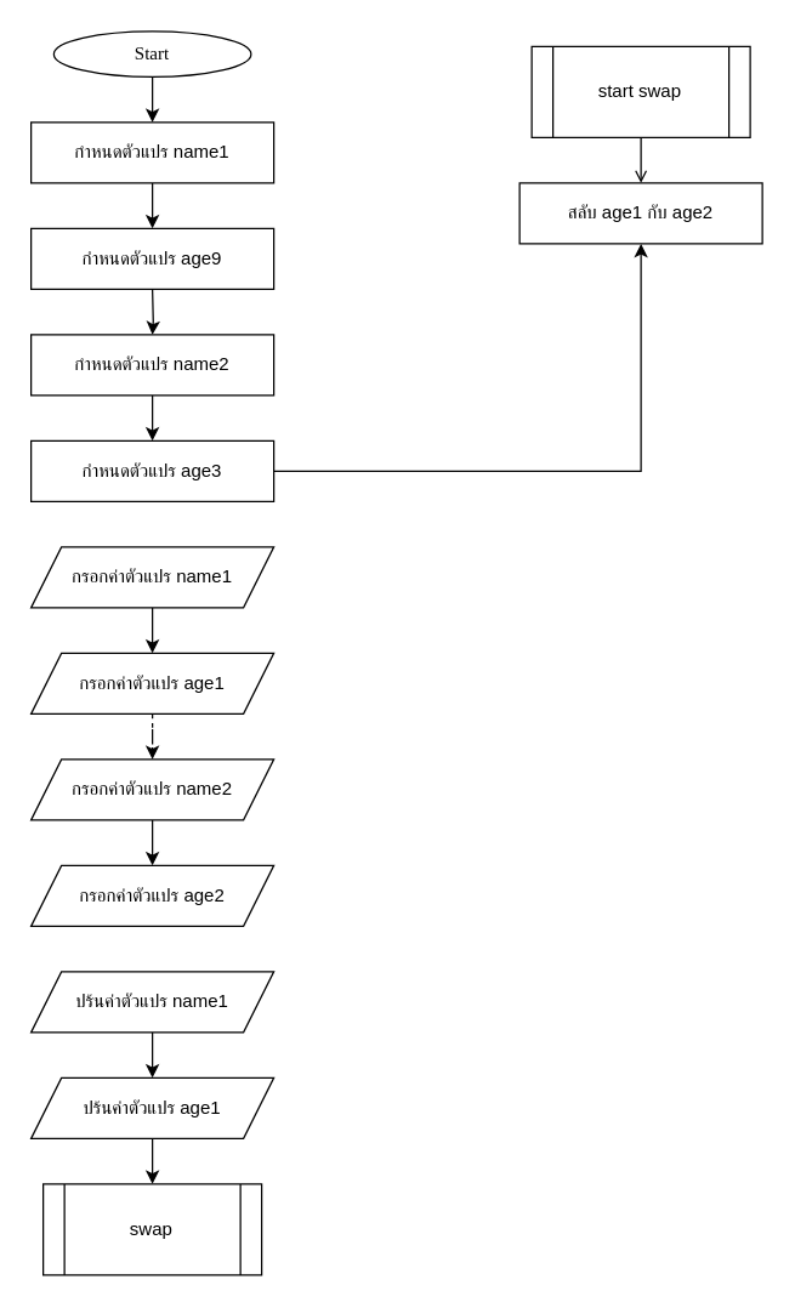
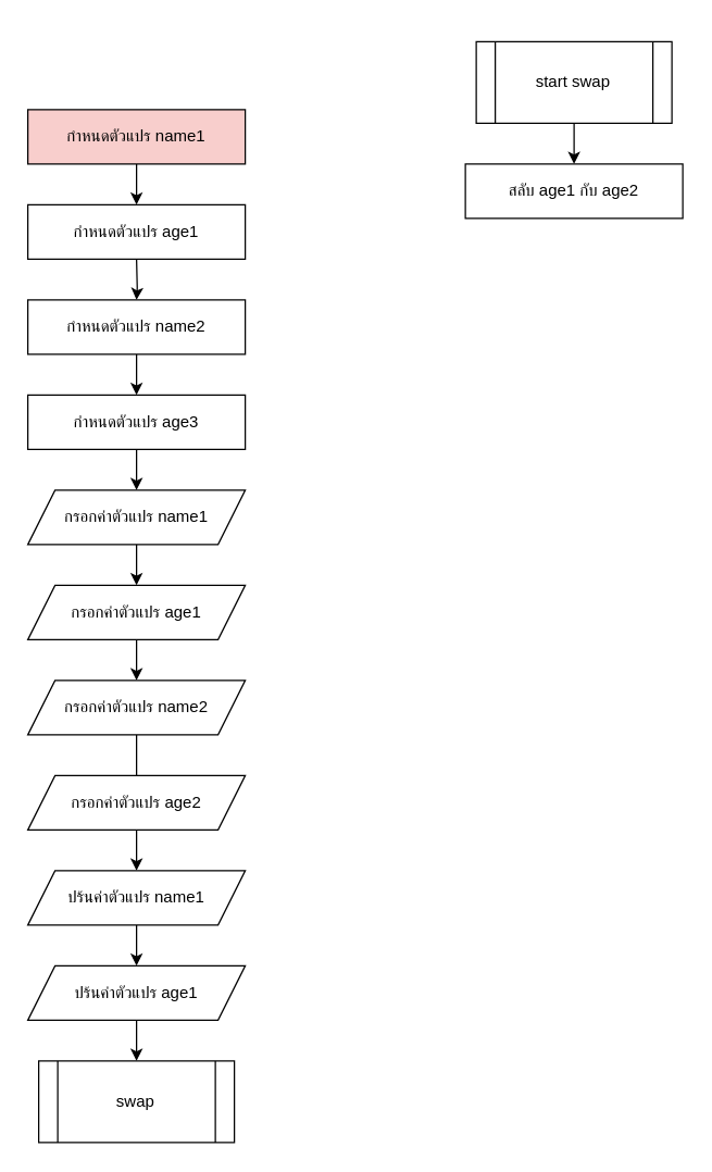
- <mxCell id="3" value="&lt;font data-font-src=&quot;https://fonts.googleapis.com/css?family=Sarabun&quot; face=&quot;Sarabun&quot;&gt;Start&lt;/font&gt;" style="ellipse;whiteSpace=wrap;html=1;" vertex="1" parent="1"><mxGeometry x="35" y="20" width="130" height="30" as="geometry" /></mxCell>
- <mxCell id="2" value="" style="edgeStyle=orthogonalEdgeStyle;rounded=0;orthogonalLoop=1;jettySize=auto;html=1;" edge="1" parent="1" source="3" target="7"><mxGeometry relative="1" as="geometry" /></mxCell>
- <mxCell id="7" value="กำหนดตัวแปร name1" style="rounded=0;whiteSpace=wrap;html=1;" vertex="1" parent="1"><mxGeometry x="20" y="80" width="160" height="40" as="geometry" /></mxCell>
+ <mxCell id="7" value="กำหนดตัวแปร name1" style="rounded=0;whiteSpace=wrap;html=1;fillColor=#f8cecc;" vertex="1" parent="1"><mxGeometry x="20" y="80" width="160" height="40" as="geometry" /></mxCell>
- <mxCell id="25" value="" style="edgeStyle=orthogonalEdgeStyle;rounded=0;orthogonalLoop=1;jettySize=auto;html=1;endArrow=open;" edge="1" parent="1" source="26" target="27"><mxGeometry relative="1" as="geometry" /></mxCell>
+ <mxCell id="25" value="" style="edgeStyle=orthogonalEdgeStyle;rounded=0;orthogonalLoop=1;jettySize=auto;html=1;" edge="1" parent="1" source="26" target="27"><mxGeometry relative="1" as="geometry" /></mxCell>
- <mxCell id="8" value="กำหนดตัวแปร age9" style="rounded=0;whiteSpace=wrap;html=1;" vertex="1" parent="1"><mxGeometry x="20" y="150" width="160" height="40" as="geometry" /></mxCell>
+ <mxCell id="8" value="กำหนดตัวแปร age1" style="rounded=0;whiteSpace=wrap;html=1;" vertex="1" parent="1"><mxGeometry x="20" y="150" width="160" height="40" as="geometry" /></mxCell>
- <mxCell id="12" value="" style="edgeStyle=orthogonalEdgeStyle;rounded=0;orthogonalLoop=1;jettySize=auto;html=1;" edge="1" parent="1" source="13" target="27"><mxGeometry relative="1" as="geometry" /></mxCell>
+ <mxCell id="12" value="" style="edgeStyle=orthogonalEdgeStyle;rounded=0;orthogonalLoop=1;jettySize=auto;html=1;" edge="1" parent="1" source="13" target="15"><mxGeometry relative="1" as="geometry" /></mxCell>
- <mxCell id="16" value="" style="edgeStyle=orthogonalEdgeStyle;rounded=0;orthogonalLoop=1;jettySize=auto;html=1;dashed=1;" edge="1" parent="1" source="17" target="21"><mxGeometry relative="1" as="geometry" /></mxCell>
+ <mxCell id="16" value="" style="edgeStyle=orthogonalEdgeStyle;rounded=0;orthogonalLoop=1;jettySize=auto;html=1;" edge="1" parent="1" source="17" target="21"><mxGeometry relative="1" as="geometry" /></mxCell>
- <mxCell id="18" value="" style="edgeStyle=orthogonalEdgeStyle;rounded=0;orthogonalLoop=1;jettySize=auto;html=1;" edge="1" parent="1" source="21" target="20"><mxGeometry relative="1" as="geometry" /></mxCell>
+ <mxCell id="18" value="" style="edgeStyle=orthogonalEdgeStyle;rounded=0;orthogonalLoop=1;jettySize=auto;html=1;endArrow=none;" edge="1" parent="1" source="21" target="20"><mxGeometry relative="1" as="geometry" /></mxCell>
+ <mxCell id="19" value="" style="edgeStyle=orthogonalEdgeStyle;rounded=0;orthogonalLoop=1;jettySize=auto;html=1;" edge="1" parent="1" source="20" target="5"><mxGeometry relative="1" as="geometry" /></mxCell>
